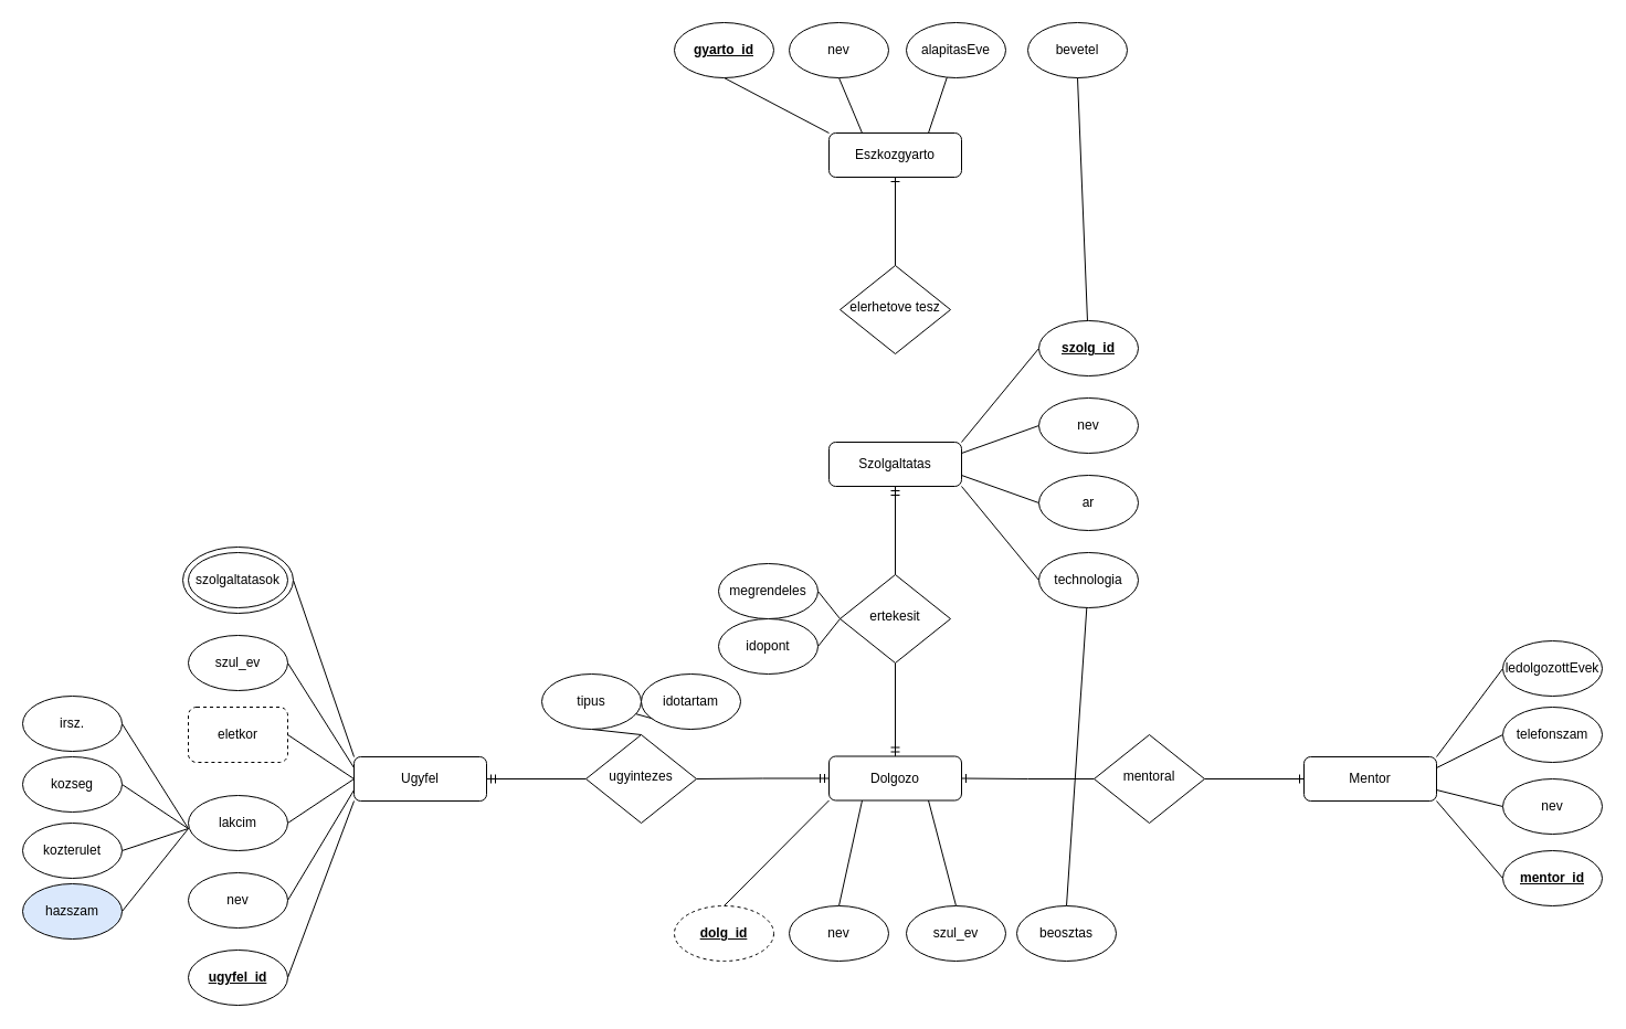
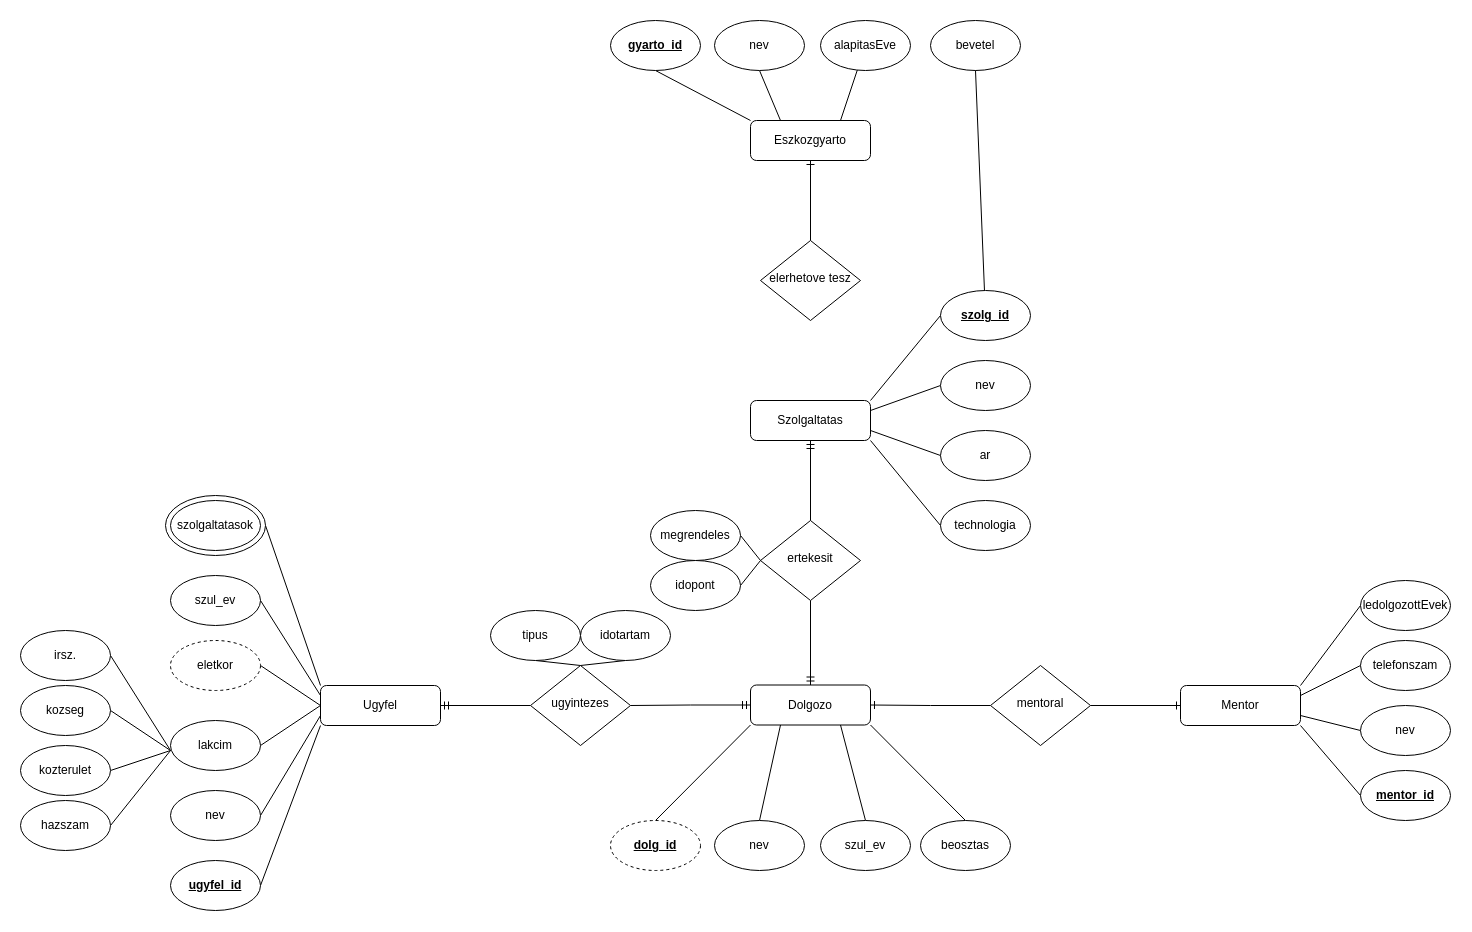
- <mxCell id="78" value="" style="rounded=0;orthogonalLoop=1;jettySize=auto;html=1;endArrow=none;endFill=0;exitX=0.5;exitY=1;exitDx=0;exitDy=0;" edge="1" parent="1" source="79" target="75"><mxGeometry relative="1" as="geometry" /></mxCell>
+ <mxCell id="78" value="" style="rounded=0;orthogonalLoop=1;jettySize=auto;html=1;endArrow=none;endFill=0;entryX=0.5;entryY=0;entryDx=0;entryDy=0;exitX=0.5;exitY=1;exitDx=0;exitDy=0;" edge="1" parent="1" source="79" target="19"><mxGeometry relative="1" as="geometry" /></mxCell>
- <mxCell id="51" value="eletkor" style="whiteSpace=wrap;html=1;dashed=1;rounded=1;" vertex="1" parent="1"><mxGeometry x="170" y="640" width="90" height="50" as="geometry" /></mxCell>
+ <mxCell id="51" value="eletkor" style="ellipse;whiteSpace=wrap;html=1;dashed=1;" vertex="1" parent="1"><mxGeometry x="170" y="640" width="90" height="50" as="geometry" /></mxCell>
- <mxCell id="46" style="rounded=0;orthogonalLoop=1;jettySize=auto;html=1;exitX=0.5;exitY=0;exitDx=0;exitDy=0;endArrow=none;endFill=0;" edge="1" parent="1" source="47" target="31"><mxGeometry relative="1" as="geometry" /></mxCell>
+ <mxCell id="46" style="rounded=0;orthogonalLoop=1;jettySize=auto;html=1;exitX=0.5;exitY=0;exitDx=0;exitDy=0;entryX=1;entryY=1;entryDx=0;entryDy=0;endArrow=none;endFill=0;" edge="1" parent="1" source="47" target="9"><mxGeometry relative="1" as="geometry" /></mxCell>
- <mxCell id="68" value="hazszam" style="ellipse;whiteSpace=wrap;html=1;fillColor=#dae8fc;" vertex="1" parent="1"><mxGeometry x="20" y="800" width="90" height="50" as="geometry" /></mxCell>
+ <mxCell id="68" value="hazszam" style="ellipse;whiteSpace=wrap;html=1;" vertex="1" parent="1"><mxGeometry x="20" y="800" width="90" height="50" as="geometry" /></mxCell>
